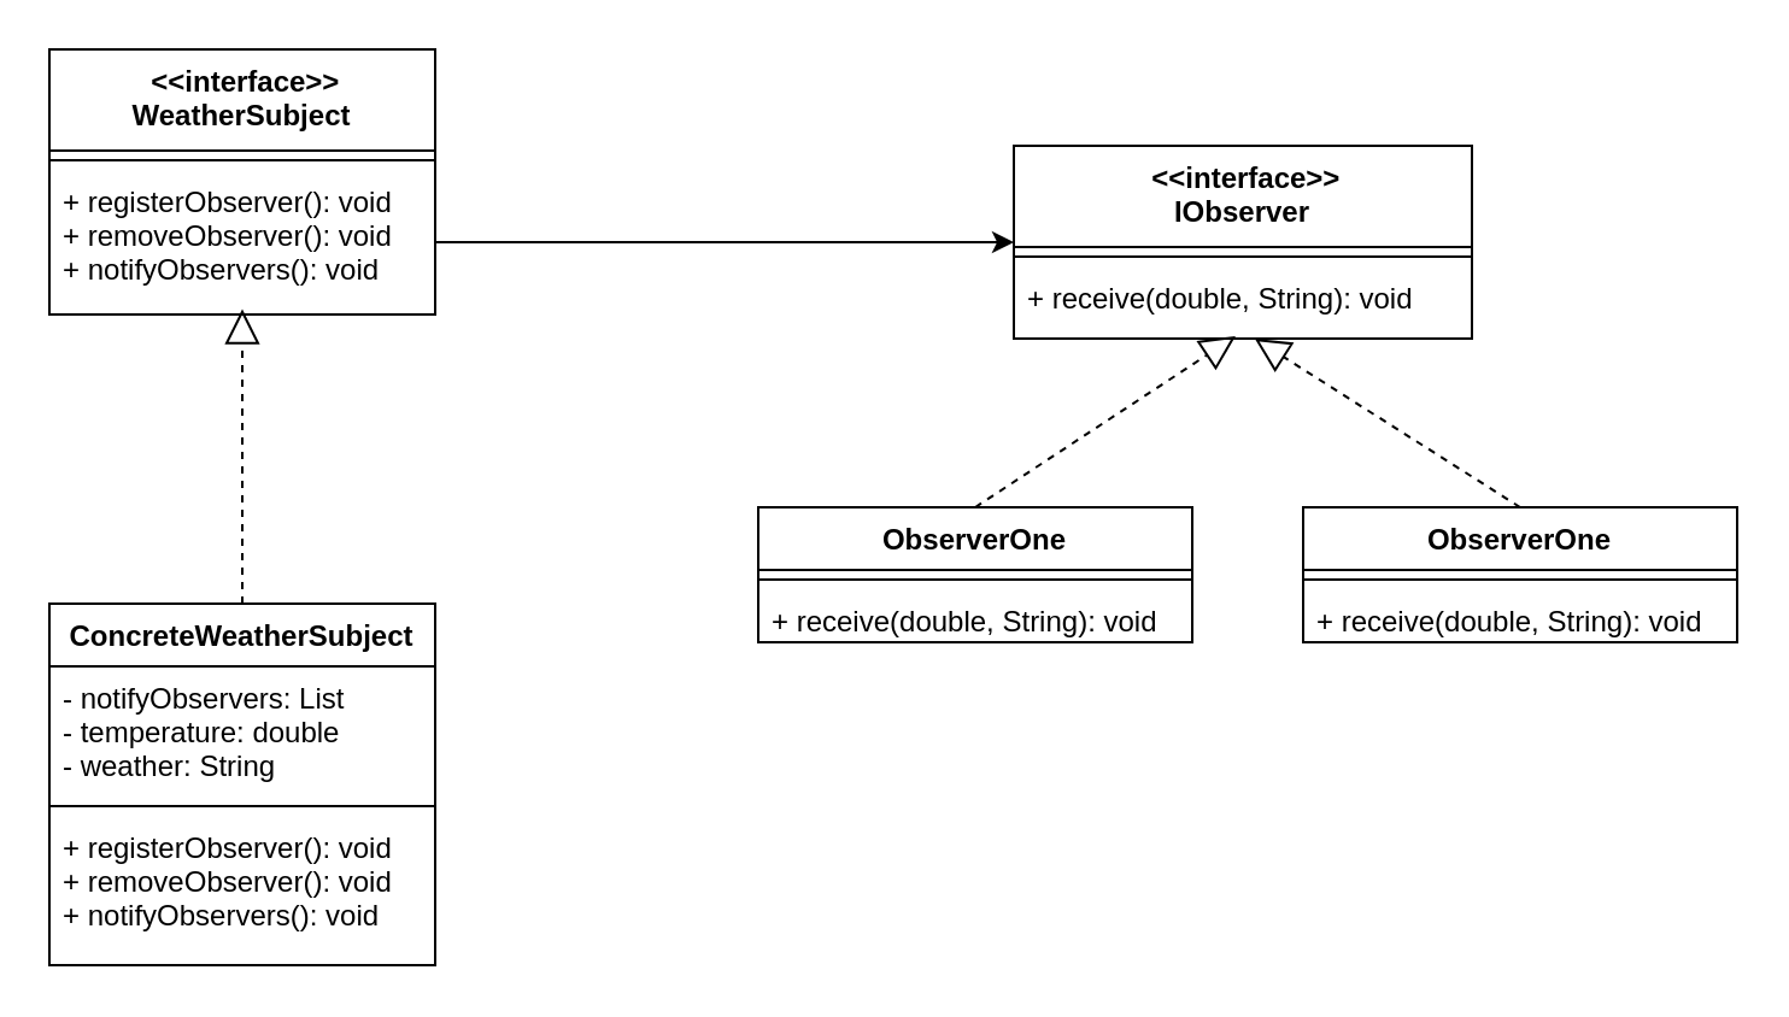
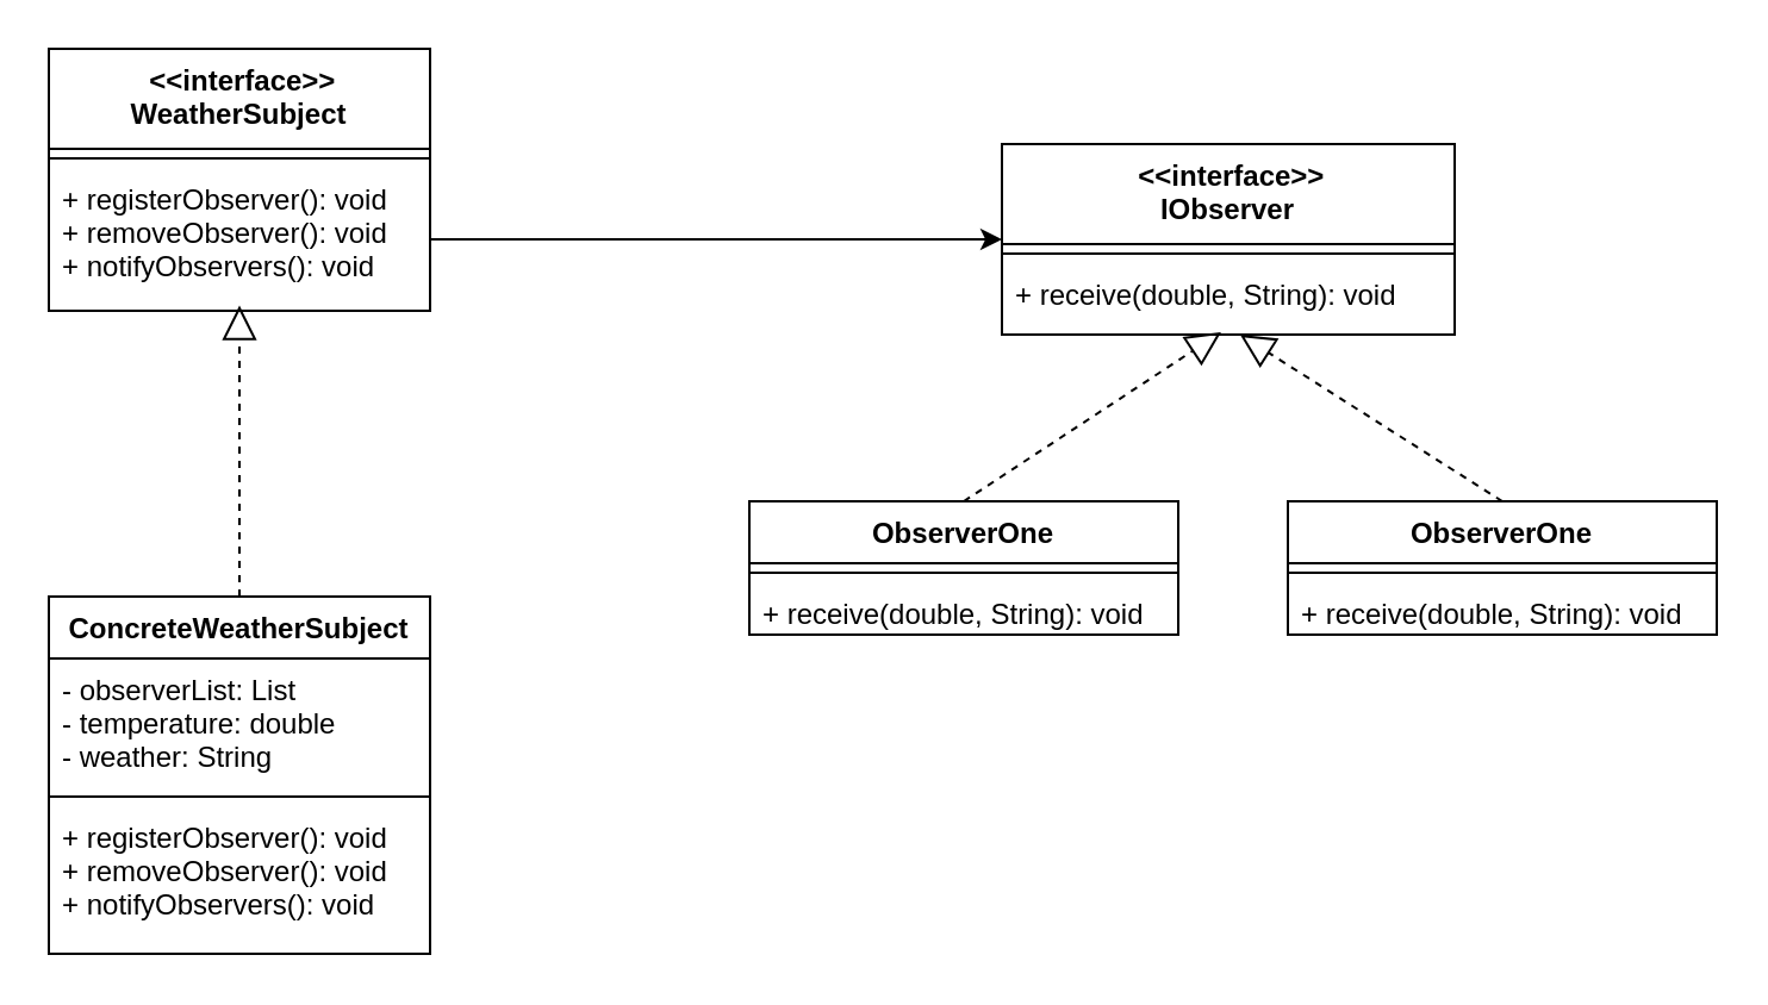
- <mxCell id="6" value="- notifyObservers: List&#10;- temperature: double &#10;- weather: String" style="text;strokeColor=none;fillColor=none;align=left;verticalAlign=top;spacingLeft=4;spacingRight=4;overflow=hidden;rotatable=0;points=[[0,0.5],[1,0.5]];portConstraint=eastwest;" vertex="1" parent="5"><mxGeometry y="26" width="160" height="54" as="geometry" /></mxCell>
+ <mxCell id="6" value="- observerList: List&#10;- temperature: double &#10;- weather: String" style="text;strokeColor=none;fillColor=none;align=left;verticalAlign=top;spacingLeft=4;spacingRight=4;overflow=hidden;rotatable=0;points=[[0,0.5],[1,0.5]];portConstraint=eastwest;" vertex="1" parent="5"><mxGeometry y="26" width="160" height="54" as="geometry" /></mxCell>
